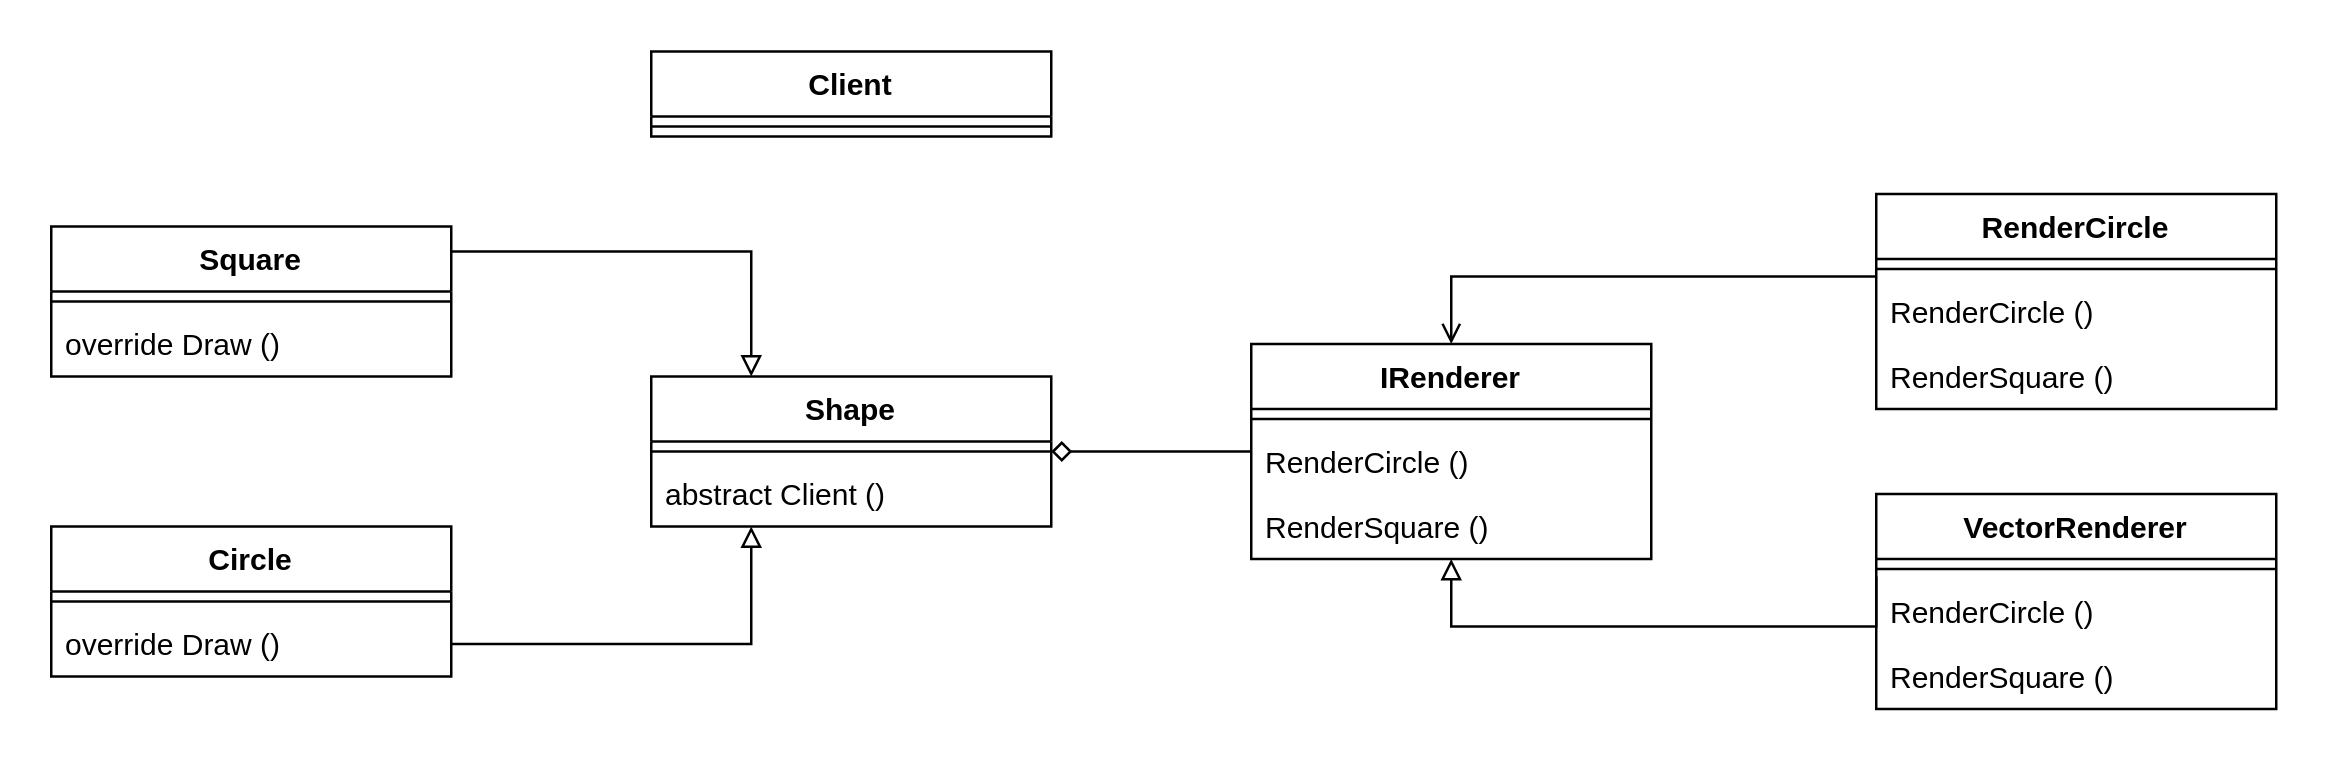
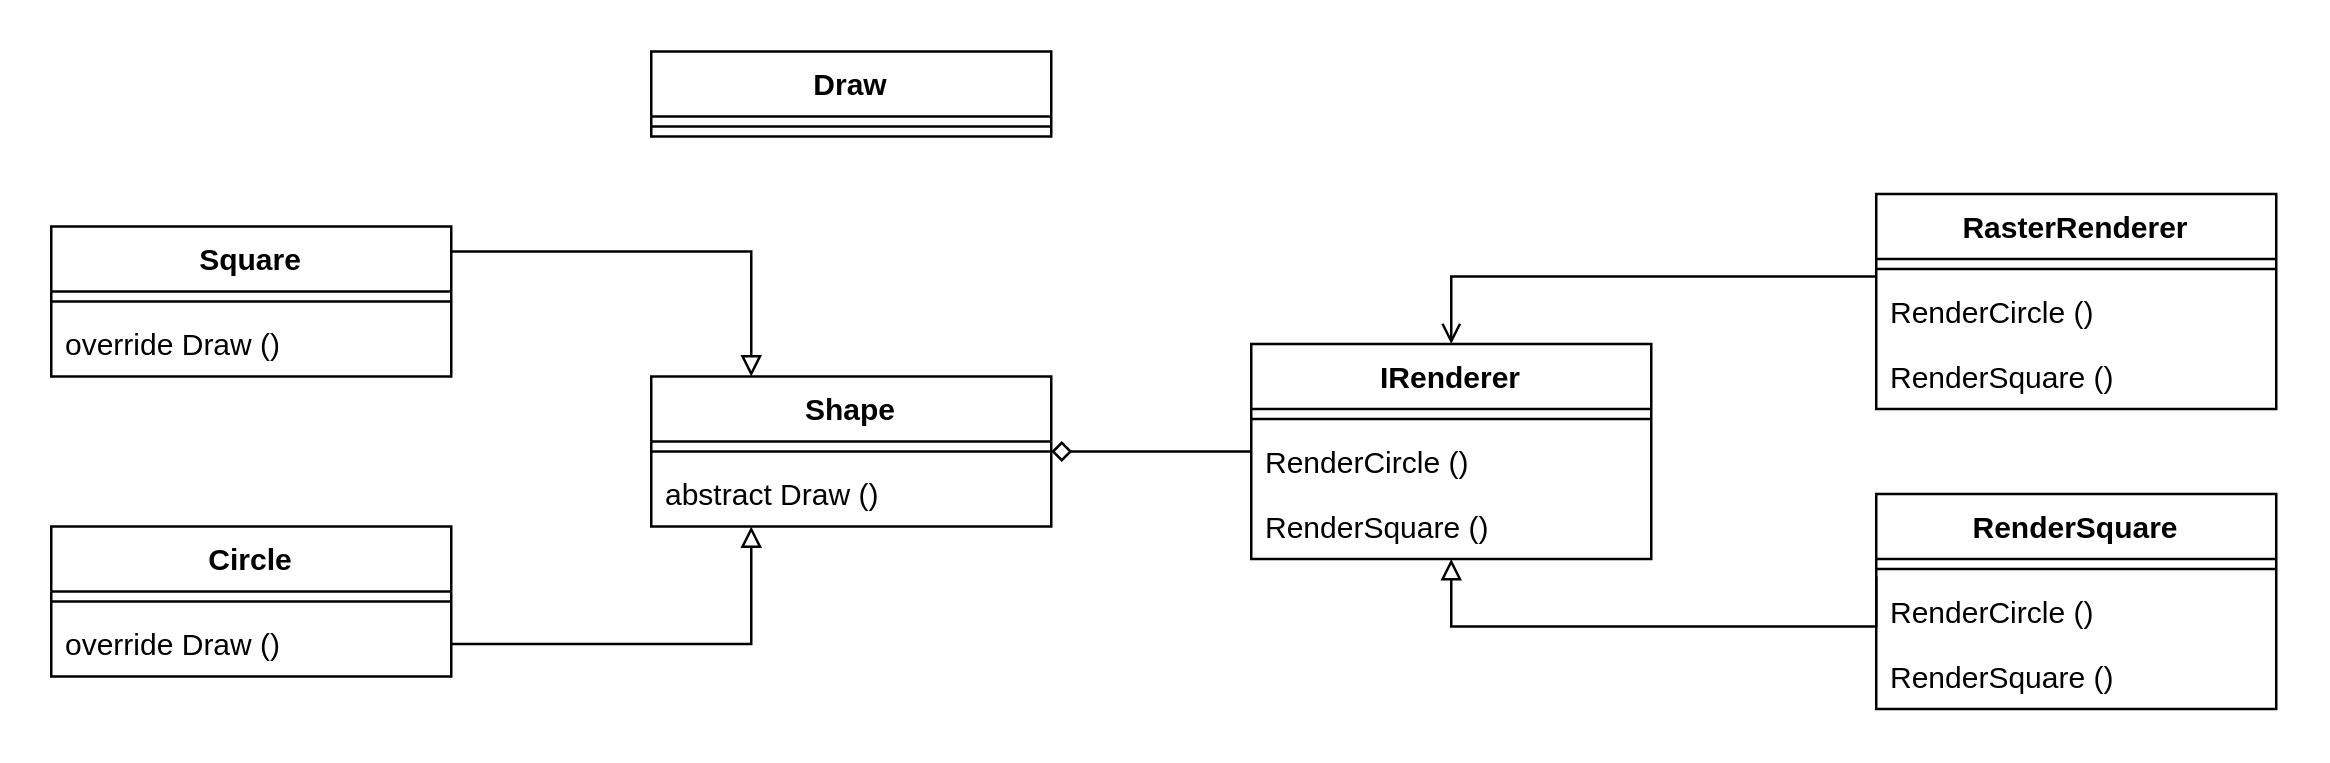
- <mxCell id="2" value="Client" style="swimlane;fontStyle=1;align=center;verticalAlign=top;childLayout=stackLayout;horizontal=1;startSize=26;horizontalStack=0;resizeParent=1;resizeParentMax=0;resizeLast=0;collapsible=1;marginBottom=0;whiteSpace=wrap;html=1;" vertex="1" parent="1"><mxGeometry x="260" y="20" width="160" height="34" as="geometry" /></mxCell>
+ <mxCell id="2" value="Draw" style="swimlane;fontStyle=1;align=center;verticalAlign=top;childLayout=stackLayout;horizontal=1;startSize=26;horizontalStack=0;resizeParent=1;resizeParentMax=0;resizeLast=0;collapsible=1;marginBottom=0;whiteSpace=wrap;html=1;" vertex="1" parent="1"><mxGeometry x="260" y="20" width="160" height="34" as="geometry" /></mxCell>
- <mxCell id="22" value="RenderCircle" style="swimlane;fontStyle=1;align=center;verticalAlign=top;childLayout=stackLayout;horizontal=1;startSize=26;horizontalStack=0;resizeParent=1;resizeParentMax=0;resizeLast=0;collapsible=1;marginBottom=0;whiteSpace=wrap;html=1;" vertex="1" parent="1"><mxGeometry x="750" y="77" width="160" height="86" as="geometry" /></mxCell>
+ <mxCell id="22" value="RasterRenderer" style="swimlane;fontStyle=1;align=center;verticalAlign=top;childLayout=stackLayout;horizontal=1;startSize=26;horizontalStack=0;resizeParent=1;resizeParentMax=0;resizeLast=0;collapsible=1;marginBottom=0;whiteSpace=wrap;html=1;" vertex="1" parent="1"><mxGeometry x="750" y="77" width="160" height="86" as="geometry" /></mxCell>
- <mxCell id="6" value="abstract Client ()" style="text;strokeColor=none;fillColor=none;align=left;verticalAlign=top;spacingLeft=4;spacingRight=4;overflow=hidden;rotatable=0;points=[[0,0.5],[1,0.5]];portConstraint=eastwest;whiteSpace=wrap;html=1;" vertex="1" parent="4"><mxGeometry y="34" width="160" height="26" as="geometry" /></mxCell>
+ <mxCell id="6" value="abstract Draw ()" style="text;strokeColor=none;fillColor=none;align=left;verticalAlign=top;spacingLeft=4;spacingRight=4;overflow=hidden;rotatable=0;points=[[0,0.5],[1,0.5]];portConstraint=eastwest;whiteSpace=wrap;html=1;" vertex="1" parent="4"><mxGeometry y="34" width="160" height="26" as="geometry" /></mxCell>
- <mxCell id="17" value="VectorRenderer" style="swimlane;fontStyle=1;align=center;verticalAlign=top;childLayout=stackLayout;horizontal=1;startSize=26;horizontalStack=0;resizeParent=1;resizeParentMax=0;resizeLast=0;collapsible=1;marginBottom=0;whiteSpace=wrap;html=1;" vertex="1" parent="1"><mxGeometry x="750" y="197" width="160" height="86" as="geometry" /></mxCell>
+ <mxCell id="17" value="RenderSquare" style="swimlane;fontStyle=1;align=center;verticalAlign=top;childLayout=stackLayout;horizontal=1;startSize=26;horizontalStack=0;resizeParent=1;resizeParentMax=0;resizeLast=0;collapsible=1;marginBottom=0;whiteSpace=wrap;html=1;" vertex="1" parent="1"><mxGeometry x="750" y="197" width="160" height="86" as="geometry" /></mxCell>
